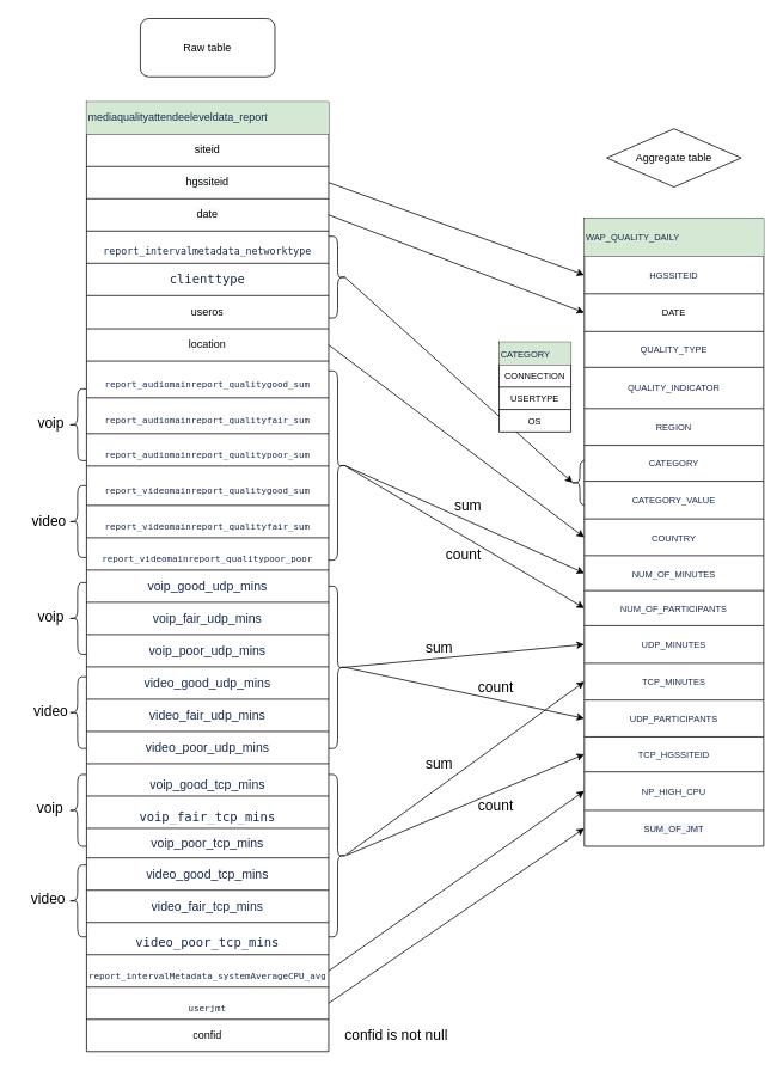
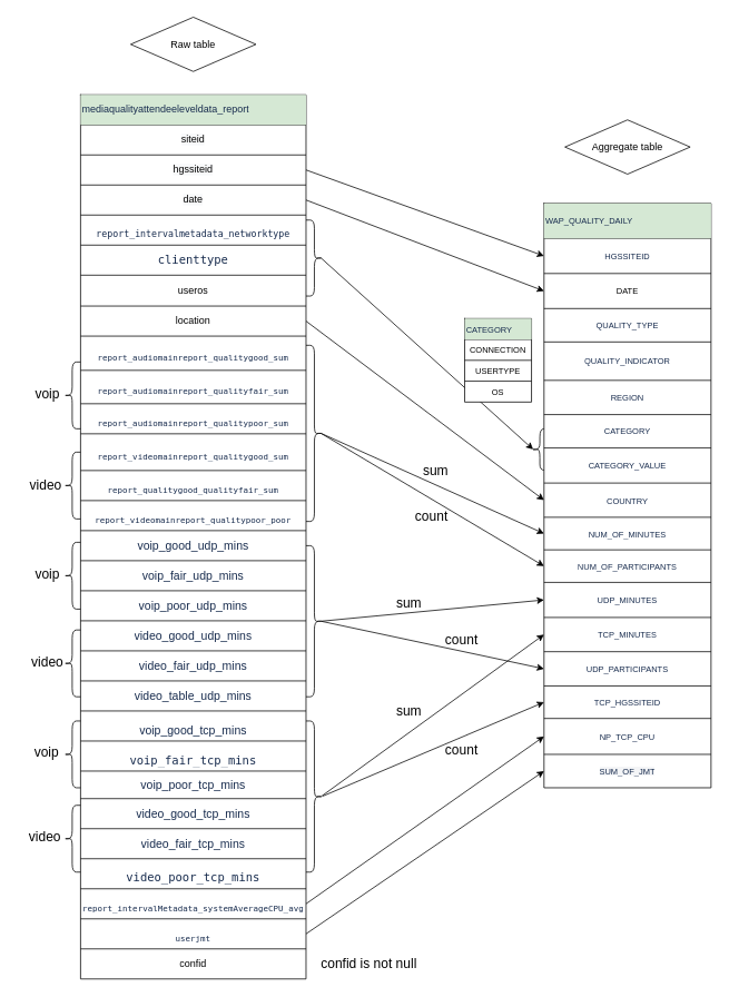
- <mxCell id="2" value="&lt;div style=&quot;text-align: left&quot;&gt;&lt;span&gt;Raw table&lt;/span&gt;&lt;/div&gt;" style="rounded=1;whiteSpace=wrap;html=1;" vertex="1" parent="1"><mxGeometry x="156" y="20" width="150" height="65" as="geometry" /></mxCell>
+ <mxCell id="2" value="&lt;div style=&quot;text-align: left&quot;&gt;&lt;span&gt;Raw table&lt;/span&gt;&lt;/div&gt;" style="rhombus;whiteSpace=wrap;html=1;" vertex="1" parent="1"><mxGeometry x="156" y="20" width="150" height="65" as="geometry" /></mxCell>
- <mxCell id="42" value="&lt;pre style=&quot;margin-top: 10px; margin-bottom: 0px; padding: 0px; font-family: confluenceinstalledfont, monospace; color: rgb(23, 43, 77); font-size: 10px; text-align: left; background-color: rgb(255, 255, 255);&quot;&gt;report_videomainreport_qualityfair_sum&lt;/pre&gt;" style="shape=partialRectangle;html=1;whiteSpace=wrap;connectable=0;overflow=hidden;fillColor=none;top=0;left=0;bottom=0;right=0;fontSize=10;" vertex="1" parent="41"><mxGeometry width="270" height="36" as="geometry" /></mxCell>
+ <mxCell id="42" value="&lt;pre style=&quot;margin-top: 10px; margin-bottom: 0px; padding: 0px; font-family: confluenceinstalledfont, monospace; color: rgb(23, 43, 77); font-size: 10px; text-align: left; background-color: rgb(255, 255, 255);&quot;&gt;report_qualitygood_qualityfair_sum&lt;/pre&gt;" style="shape=partialRectangle;html=1;whiteSpace=wrap;connectable=0;overflow=hidden;fillColor=none;top=0;left=0;bottom=0;right=0;fontSize=10;" vertex="1" parent="41"><mxGeometry width="270" height="36" as="geometry" /></mxCell>
- <mxCell id="56" value="&lt;span style=&quot;color: rgb(23 , 43 , 77) ; font-family: , , &amp;#34;segoe ui&amp;#34; , &amp;#34;roboto&amp;#34; , &amp;#34;oxygen&amp;#34; , &amp;#34;ubuntu&amp;#34; , &amp;#34;fira sans&amp;#34; , &amp;#34;droid sans&amp;#34; , &amp;#34;helvetica neue&amp;#34; , sans-serif ; font-size: 14px ; text-align: left ; background-color: rgb(255 , 255 , 255)&quot;&gt;video_poor_udp_mins&lt;/span&gt;" style="shape=partialRectangle;html=1;whiteSpace=wrap;connectable=0;overflow=hidden;fillColor=none;top=0;left=0;bottom=0;right=0;fontSize=10;" vertex="1" parent="55"><mxGeometry width="270" height="36" as="geometry" /></mxCell>
+ <mxCell id="56" value="&lt;span style=&quot;color: rgb(23 , 43 , 77) ; font-family: , , &amp;#34;segoe ui&amp;#34; , &amp;#34;roboto&amp;#34; , &amp;#34;oxygen&amp;#34; , &amp;#34;ubuntu&amp;#34; , &amp;#34;fira sans&amp;#34; , &amp;#34;droid sans&amp;#34; , &amp;#34;helvetica neue&amp;#34; , sans-serif ; font-size: 14px ; text-align: left ; background-color: rgb(255 , 255 , 255)&quot;&gt;video_table_udp_mins&lt;/span&gt;" style="shape=partialRectangle;html=1;whiteSpace=wrap;connectable=0;overflow=hidden;fillColor=none;top=0;left=0;bottom=0;right=0;fontSize=10;" vertex="1" parent="55"><mxGeometry width="270" height="36" as="geometry" /></mxCell>
- <mxCell id="107" value="&lt;span style=&quot;color: rgb(23, 43, 77); font-size: 10px; text-align: left; background-color: rgb(255, 255, 255);&quot;&gt;NP_HIGH_CPU&lt;/span&gt;" style="shape=partialRectangle;html=1;whiteSpace=wrap;connectable=0;overflow=hidden;fillColor=none;top=0;left=0;bottom=0;right=0;fontSize=10;" vertex="1" parent="106"><mxGeometry width="200" height="43" as="geometry" /></mxCell>
+ <mxCell id="107" value="&lt;span style=&quot;color: rgb(23, 43, 77); font-size: 10px; text-align: left; background-color: rgb(255, 255, 255);&quot;&gt;NP_TCP_CPU&lt;/span&gt;" style="shape=partialRectangle;html=1;whiteSpace=wrap;connectable=0;overflow=hidden;fillColor=none;top=0;left=0;bottom=0;right=0;fontSize=10;" vertex="1" parent="106"><mxGeometry width="200" height="43" as="geometry" /></mxCell>
